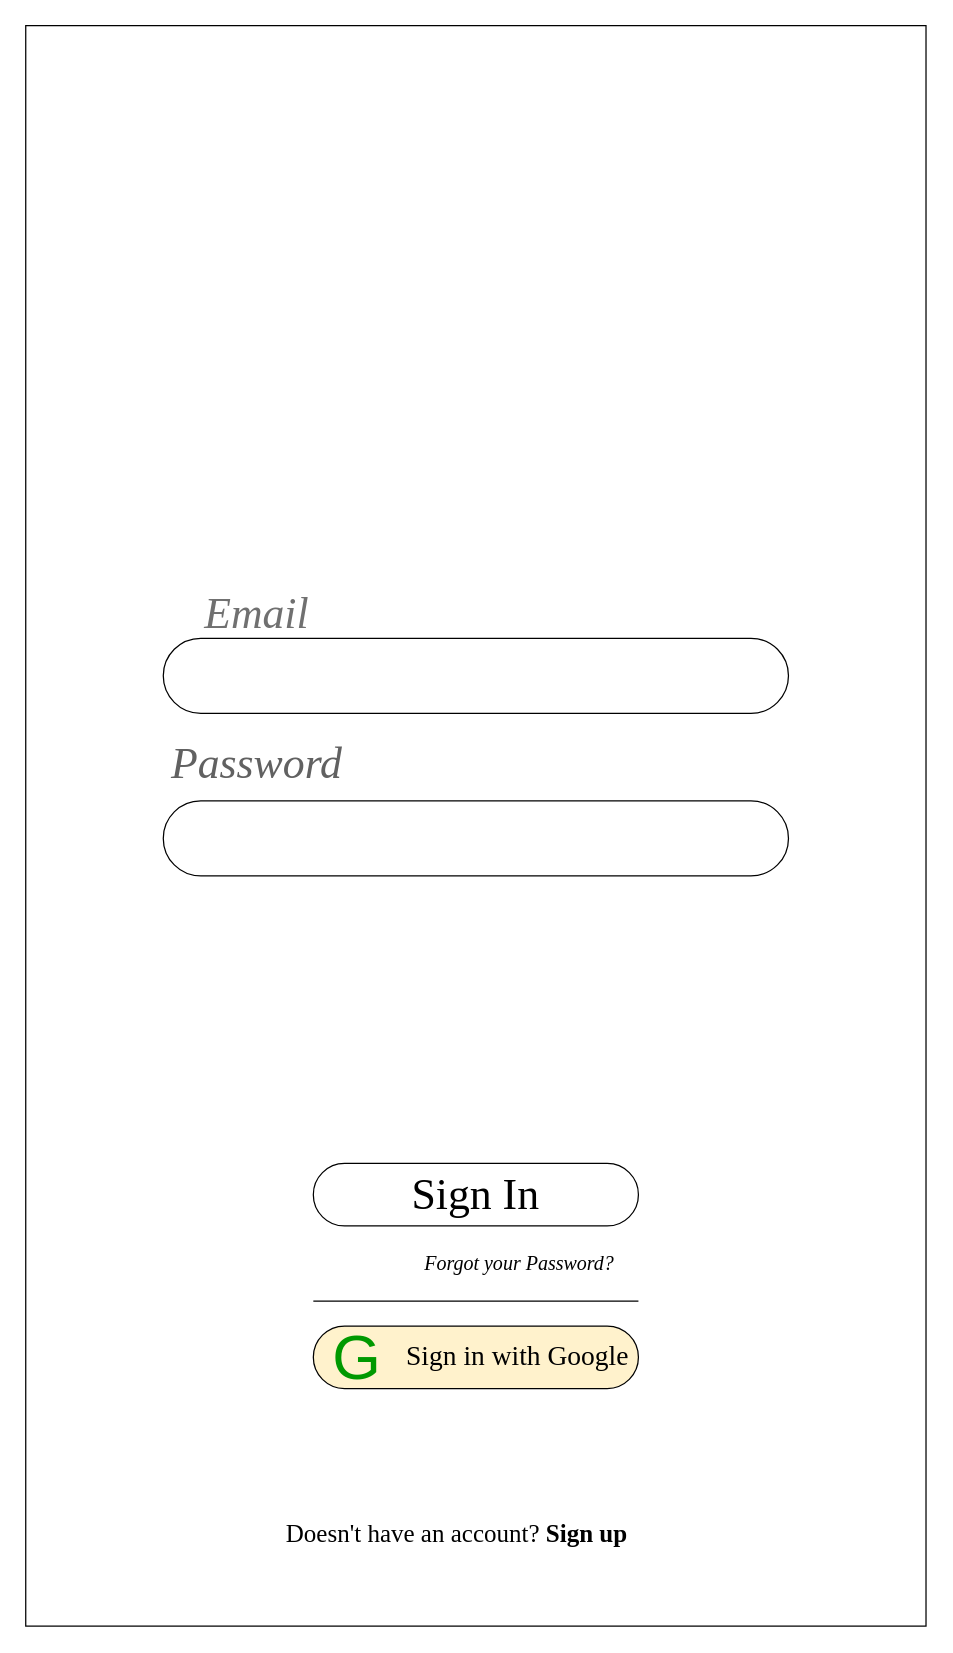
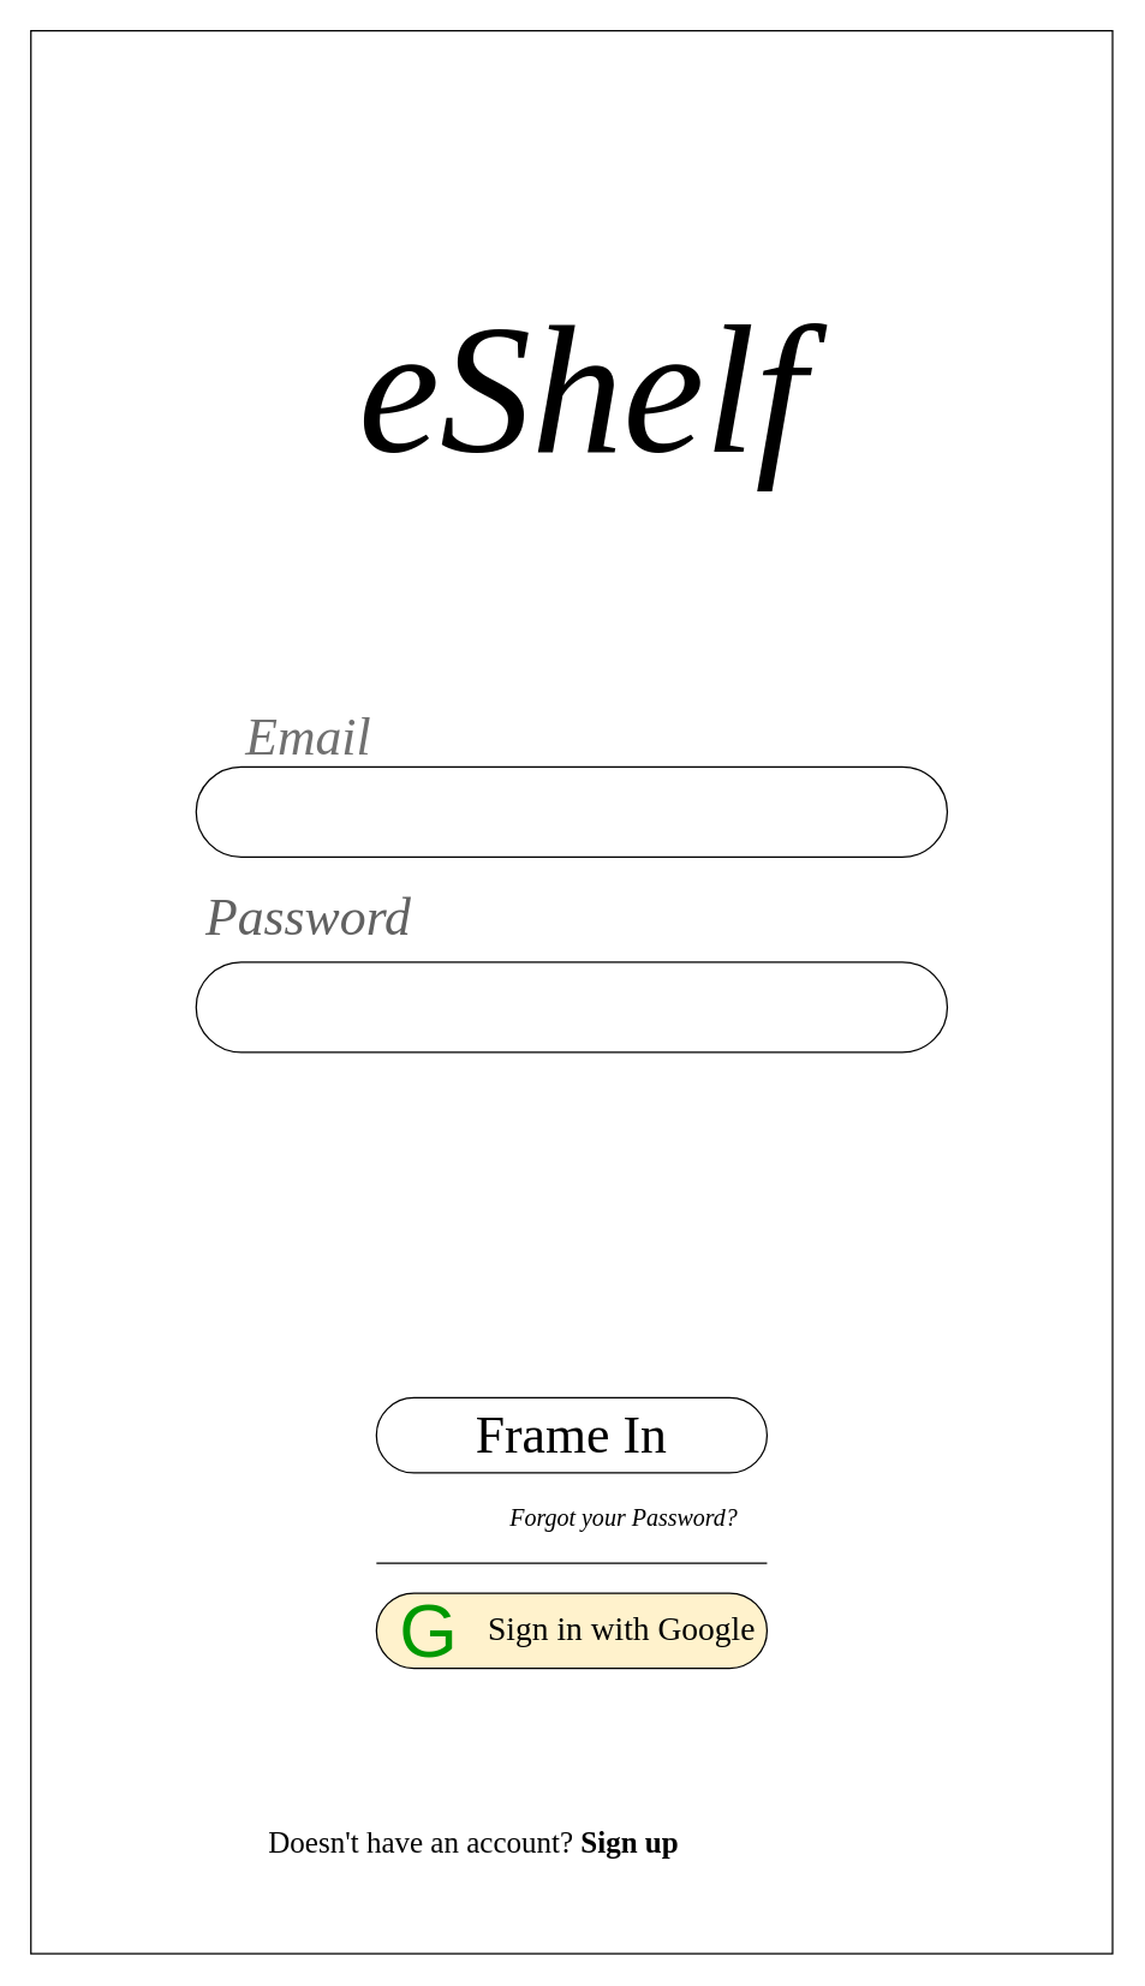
+ <mxCell id="4" value="&lt;font style=&quot;font-size: 122px;&quot; face=&quot;Comic Sans MS&quot;&gt;&lt;i&gt;eShelf&lt;/i&gt;&lt;/font&gt;" style="text;html=1;align=center;verticalAlign=middle;whiteSpace=wrap;rounded=0;fontSize=16;" vertex="1" parent="3"><mxGeometry x="125" y="170" width="525" height="180" as="geometry" /></mxCell>
- <mxCell id="10" value="&lt;font face=&quot;Comic Sans MS&quot; style=&quot;font-size: 35px;&quot;&gt;Sign In&lt;font&gt;&lt;br&gt;&lt;/font&gt;&lt;/font&gt;" style="text;html=1;align=center;verticalAlign=middle;whiteSpace=wrap;rounded=0;fontSize=16;" vertex="1" parent="3"><mxGeometry x="260" y="940" width="240" height="30" as="geometry" /></mxCell>
+ <mxCell id="10" value="&lt;font face=&quot;Comic Sans MS&quot; style=&quot;font-size: 35px;&quot;&gt;Frame In&lt;font&gt;&lt;br&gt;&lt;/font&gt;&lt;/font&gt;" style="text;html=1;align=center;verticalAlign=middle;whiteSpace=wrap;rounded=0;fontSize=16;" vertex="1" parent="3"><mxGeometry x="260" y="940" width="240" height="30" as="geometry" /></mxCell>
- <mxCell id="15" value="&lt;font face=&quot;Comic Sans MS&quot; style=&quot;font-size: 20px;&quot;&gt;Doesn't have an account? &lt;b&gt;Sign up&lt;/b&gt;&lt;/font&gt;" style="text;html=1;align=center;verticalAlign=middle;whiteSpace=wrap;rounded=0;fontSize=16;" vertex="1" parent="3"><mxGeometry x="200" y="1210" width="330" height="30" as="geometry" /></mxCell>
+ <mxCell id="15" value="&lt;font face=&quot;Comic Sans MS&quot; style=&quot;font-size: 20px;&quot;&gt;Doesn't have an account? &lt;b&gt;Sign up&lt;/b&gt;&lt;/font&gt;" style="text;html=1;align=center;verticalAlign=middle;whiteSpace=wrap;rounded=0;fontSize=16;" vertex="1" parent="3"><mxGeometry x="150" y="1210" width="330" height="30" as="geometry" /></mxCell>
